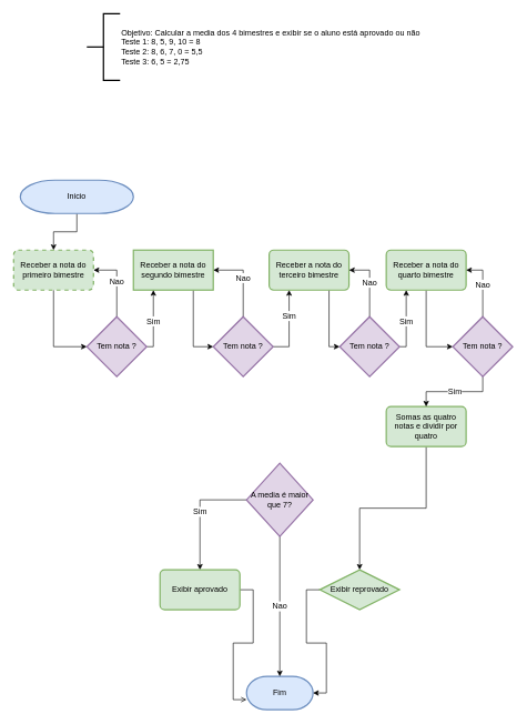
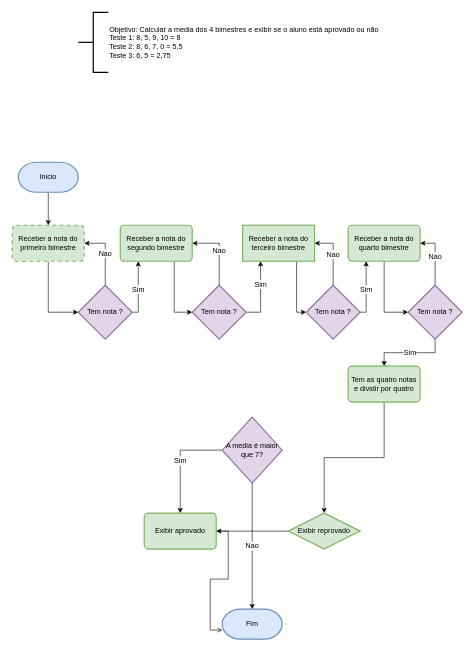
- <mxCell id="3" value="Inicio" style="strokeWidth=2;html=1;shape=mxgraph.flowchart.terminator;whiteSpace=wrap;fillColor=#dae8fc;strokeColor=#6c8ebf;" parent="1" vertex="1"><mxGeometry x="30" y="270" width="170" height="50" as="geometry" /></mxCell>
+ <mxCell id="3" value="Inicio" style="strokeWidth=2;html=1;shape=mxgraph.flowchart.terminator;whiteSpace=wrap;fillColor=#dae8fc;strokeColor=#6c8ebf;" parent="1" vertex="1"><mxGeometry x="30" y="270" width="100" height="50" as="geometry" /></mxCell>
- <mxCell id="9" value="Receber a nota do segundo bimestre" style="whiteSpace=wrap;html=1;absoluteArcSize=1;arcSize=14;strokeWidth=2;fillColor=#d5e8d4;strokeColor=#82b366;rounded=0;" parent="1" vertex="1"><mxGeometry x="200" y="375" width="120" height="60" as="geometry" /></mxCell>
+ <mxCell id="9" value="Receber a nota do segundo bimestre" style="rounded=1;whiteSpace=wrap;html=1;absoluteArcSize=1;arcSize=14;strokeWidth=2;fillColor=#d5e8d4;strokeColor=#82b366;" parent="1" vertex="1"><mxGeometry x="200" y="375" width="120" height="60" as="geometry" /></mxCell>
- <mxCell id="11" value="Receber a nota do terceiro bimestre" style="rounded=1;whiteSpace=wrap;html=1;absoluteArcSize=1;arcSize=14;strokeWidth=2;fillColor=#d5e8d4;strokeColor=#82b366;" parent="1" vertex="1"><mxGeometry x="404" y="375" width="120" height="60" as="geometry" /></mxCell>
+ <mxCell id="11" value="Receber a nota do terceiro bimestre" style="whiteSpace=wrap;html=1;absoluteArcSize=1;arcSize=14;strokeWidth=2;fillColor=#d5e8d4;strokeColor=#82b366;rounded=0;" parent="1" vertex="1"><mxGeometry x="404" y="375" width="120" height="60" as="geometry" /></mxCell>
- <mxCell id="15" value="Somas as quatro notas e dividir por quatro" style="rounded=1;whiteSpace=wrap;html=1;absoluteArcSize=1;arcSize=14;strokeWidth=2;fillColor=#d5e8d4;strokeColor=#82b366;" parent="1" vertex="1"><mxGeometry x="580" y="610" width="120" height="60" as="geometry" /></mxCell>
+ <mxCell id="15" value="Tem as quatro notas e dividir por quatro" style="rounded=1;whiteSpace=wrap;html=1;absoluteArcSize=1;arcSize=14;strokeWidth=2;fillColor=#d5e8d4;strokeColor=#82b366;" parent="1" vertex="1"><mxGeometry x="580" y="610" width="120" height="60" as="geometry" /></mxCell>
- <mxCell id="21" style="edgeStyle=orthogonalEdgeStyle;rounded=0;orthogonalLoop=1;jettySize=auto;html=1;entryX=1;entryY=0.5;entryDx=0;entryDy=0;entryPerimeter=0;fontSize=12;" edge="1" parent="1" source="22" target="5"><mxGeometry relative="1" as="geometry" /></mxCell>
+ <mxCell id="21" style="edgeStyle=orthogonalEdgeStyle;rounded=0;orthogonalLoop=1;jettySize=auto;html=1;fontSize=12;" edge="1" parent="1" source="22" target="24"><mxGeometry relative="1" as="geometry" /></mxCell>
